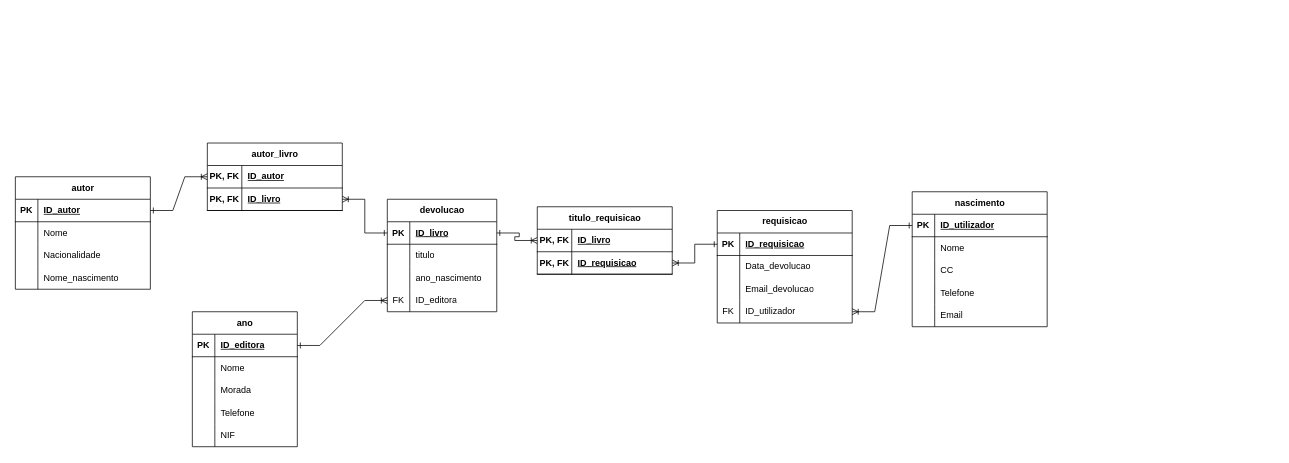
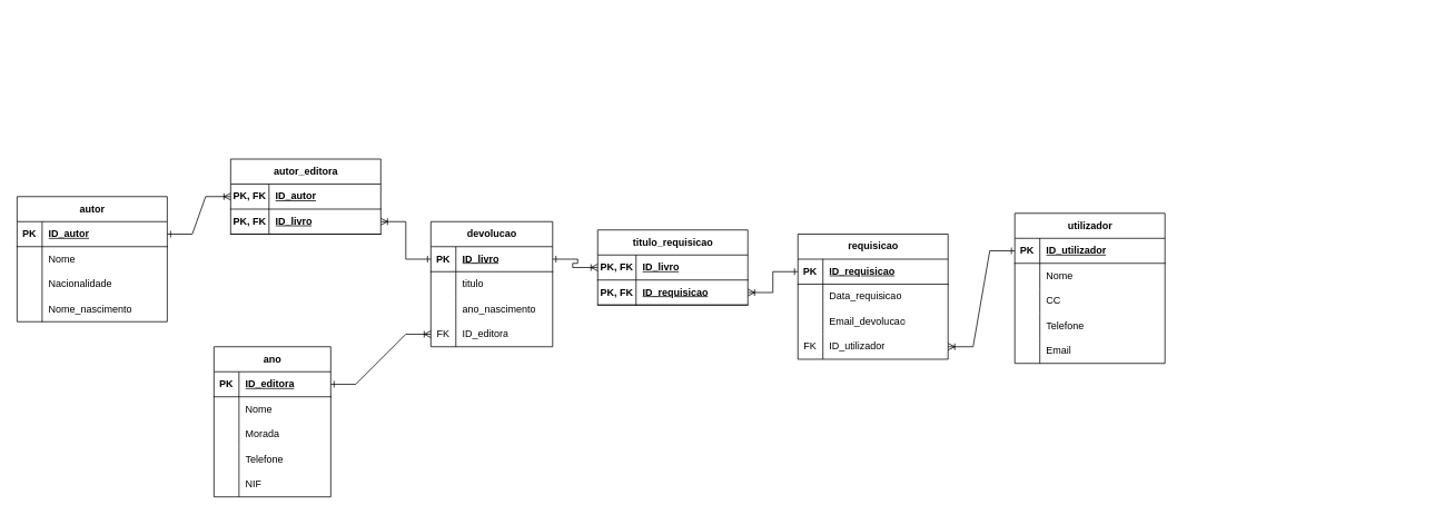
- <mxCell id="15" value="autor_livro" style="shape=table;startSize=30;container=1;collapsible=1;childLayout=tableLayout;fixedRows=1;rowLines=0;fontStyle=1;align=center;resizeLast=1;html=1;" vertex="1" parent="1"><mxGeometry x="276" y="190" width="180" height="90" as="geometry" /></mxCell>
+ <mxCell id="15" value="autor_editora" style="shape=table;startSize=30;container=1;collapsible=1;childLayout=tableLayout;fixedRows=1;rowLines=0;fontStyle=1;align=center;resizeLast=1;html=1;" vertex="1" parent="1"><mxGeometry x="276" y="190" width="180" height="90" as="geometry" /></mxCell>
- <mxCell id="67" value="nascimento" style="shape=table;startSize=30;container=1;collapsible=1;childLayout=tableLayout;fixedRows=1;rowLines=0;fontStyle=1;align=center;resizeLast=1;html=1;" vertex="1" parent="1"><mxGeometry x="1216" y="255" width="180" height="180" as="geometry" /></mxCell>
+ <mxCell id="67" value="utilizador" style="shape=table;startSize=30;container=1;collapsible=1;childLayout=tableLayout;fixedRows=1;rowLines=0;fontStyle=1;align=center;resizeLast=1;html=1;" vertex="1" parent="1"><mxGeometry x="1216" y="255" width="180" height="180" as="geometry" /></mxCell>
- <mxCell id="60" value="Data_devolucao" style="shape=partialRectangle;connectable=0;fillColor=none;top=0;left=0;bottom=0;right=0;align=left;spacingLeft=6;overflow=hidden;whiteSpace=wrap;html=1;" vertex="1" parent="58"><mxGeometry x="30" width="150" height="30" as="geometry"><mxRectangle width="150" height="30" as="alternateBounds" /></mxGeometry></mxCell>
+ <mxCell id="60" value="Data_requisicao" style="shape=partialRectangle;connectable=0;fillColor=none;top=0;left=0;bottom=0;right=0;align=left;spacingLeft=6;overflow=hidden;whiteSpace=wrap;html=1;" vertex="1" parent="58"><mxGeometry x="30" width="150" height="30" as="geometry"><mxRectangle width="150" height="30" as="alternateBounds" /></mxGeometry></mxCell>
